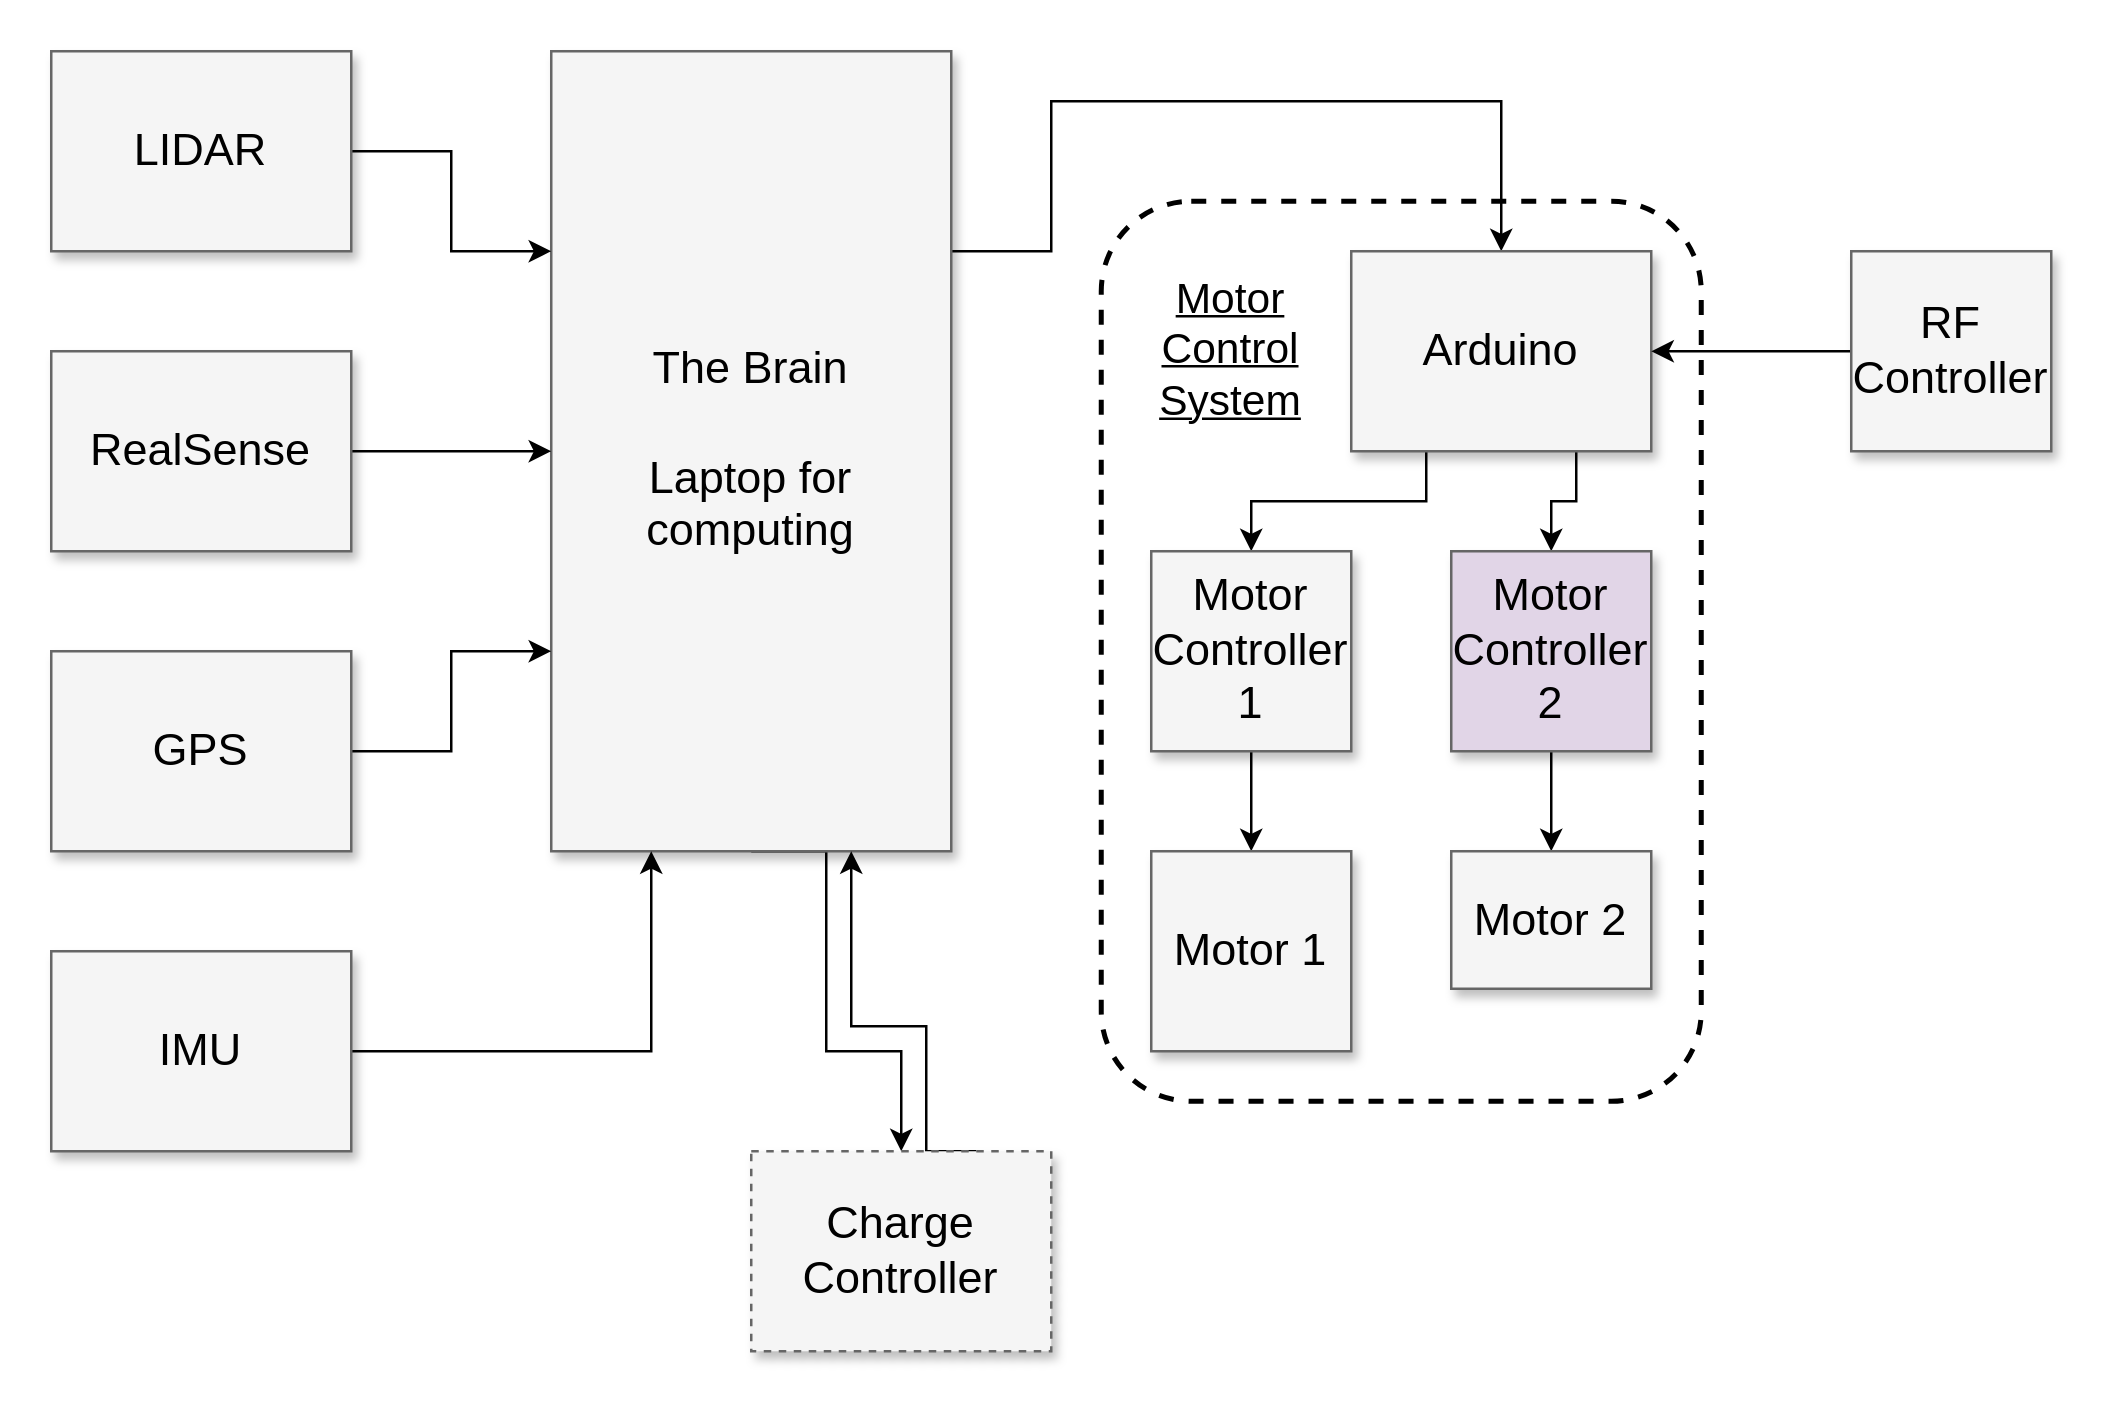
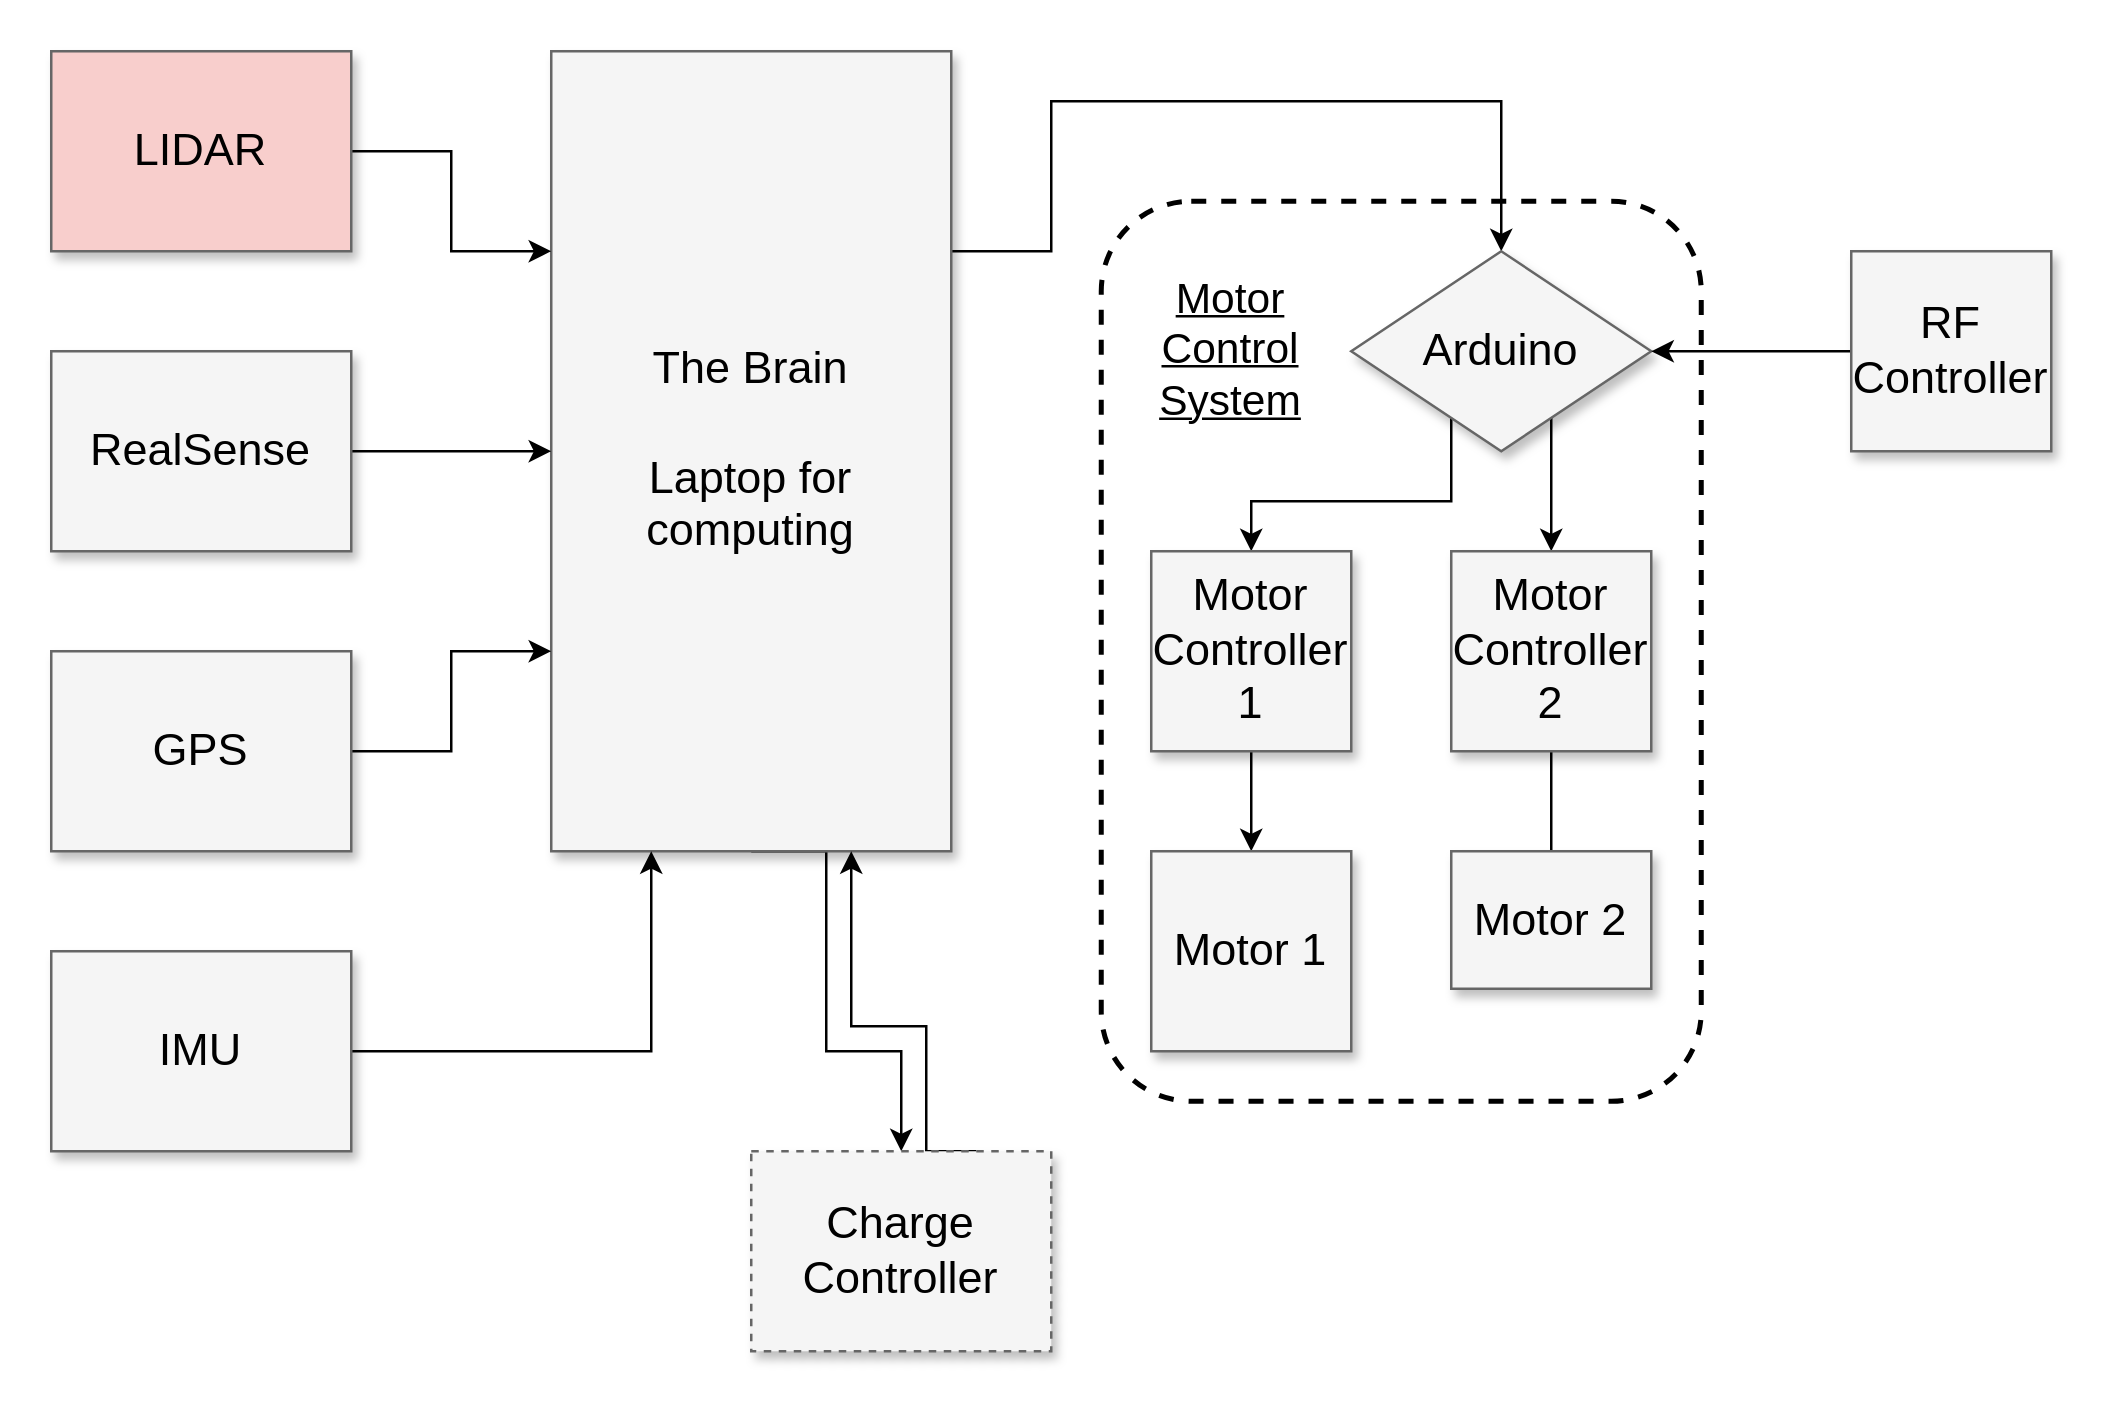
- <mxCell id="7" value="LIDAR" style="whiteSpace=wrap;html=1;shadow=1;fontSize=18;fillColor=#f5f5f5;strokeColor=#666666;" parent="1" vertex="1"><mxGeometry x="20" y="20" width="120" height="80" as="geometry" /></mxCell>
+ <mxCell id="7" value="LIDAR" style="whiteSpace=wrap;html=1;shadow=1;fontSize=18;fillColor=#f8cecc;strokeColor=#666666;" parent="1" vertex="1"><mxGeometry x="20" y="20" width="120" height="80" as="geometry" /></mxCell>
- <mxCell id="12" value="Arduino" style="whiteSpace=wrap;html=1;shadow=1;fontSize=18;fillColor=#f5f5f5;strokeColor=#666666;" vertex="1" parent="1"><mxGeometry x="540" y="100" width="120" height="80" as="geometry" /></mxCell>
+ <mxCell id="12" value="Arduino" style="rhombus;whiteSpace=wrap;html=1;shadow=1;fontSize=18;fillColor=#f5f5f5;strokeColor=#666666;" vertex="1" parent="1"><mxGeometry x="540" y="100" width="120" height="80" as="geometry" /></mxCell>
- <mxCell id="16" value="Motor Controller&lt;div&gt;2&lt;/div&gt;" style="whiteSpace=wrap;html=1;shadow=1;fontSize=18;fillColor=#e1d5e7;strokeColor=#666666;" vertex="1" parent="1"><mxGeometry x="580" y="220" width="80" height="80" as="geometry" /></mxCell>
+ <mxCell id="16" value="Motor Controller&lt;div&gt;2&lt;/div&gt;" style="whiteSpace=wrap;html=1;shadow=1;fontSize=18;fillColor=#f5f5f5;strokeColor=#666666;" vertex="1" parent="1"><mxGeometry x="580" y="220" width="80" height="80" as="geometry" /></mxCell>
- <mxCell id="15" style="edgeStyle=orthogonalEdgeStyle;rounded=0;orthogonalLoop=1;jettySize=auto;html=1;exitX=0.5;exitY=1;exitDx=0;exitDy=0;entryX=0.5;entryY=0;entryDx=0;entryDy=0;" edge="1" parent="1" source="16" target="18"><mxGeometry relative="1" as="geometry" /></mxCell>
+ <mxCell id="15" style="edgeStyle=orthogonalEdgeStyle;rounded=0;orthogonalLoop=1;jettySize=auto;html=1;exitX=0.5;exitY=1;exitDx=0;exitDy=0;entryX=0.5;entryY=0;entryDx=0;entryDy=0;endArrow=none;" edge="1" parent="1" source="16" target="18"><mxGeometry relative="1" as="geometry" /></mxCell>
